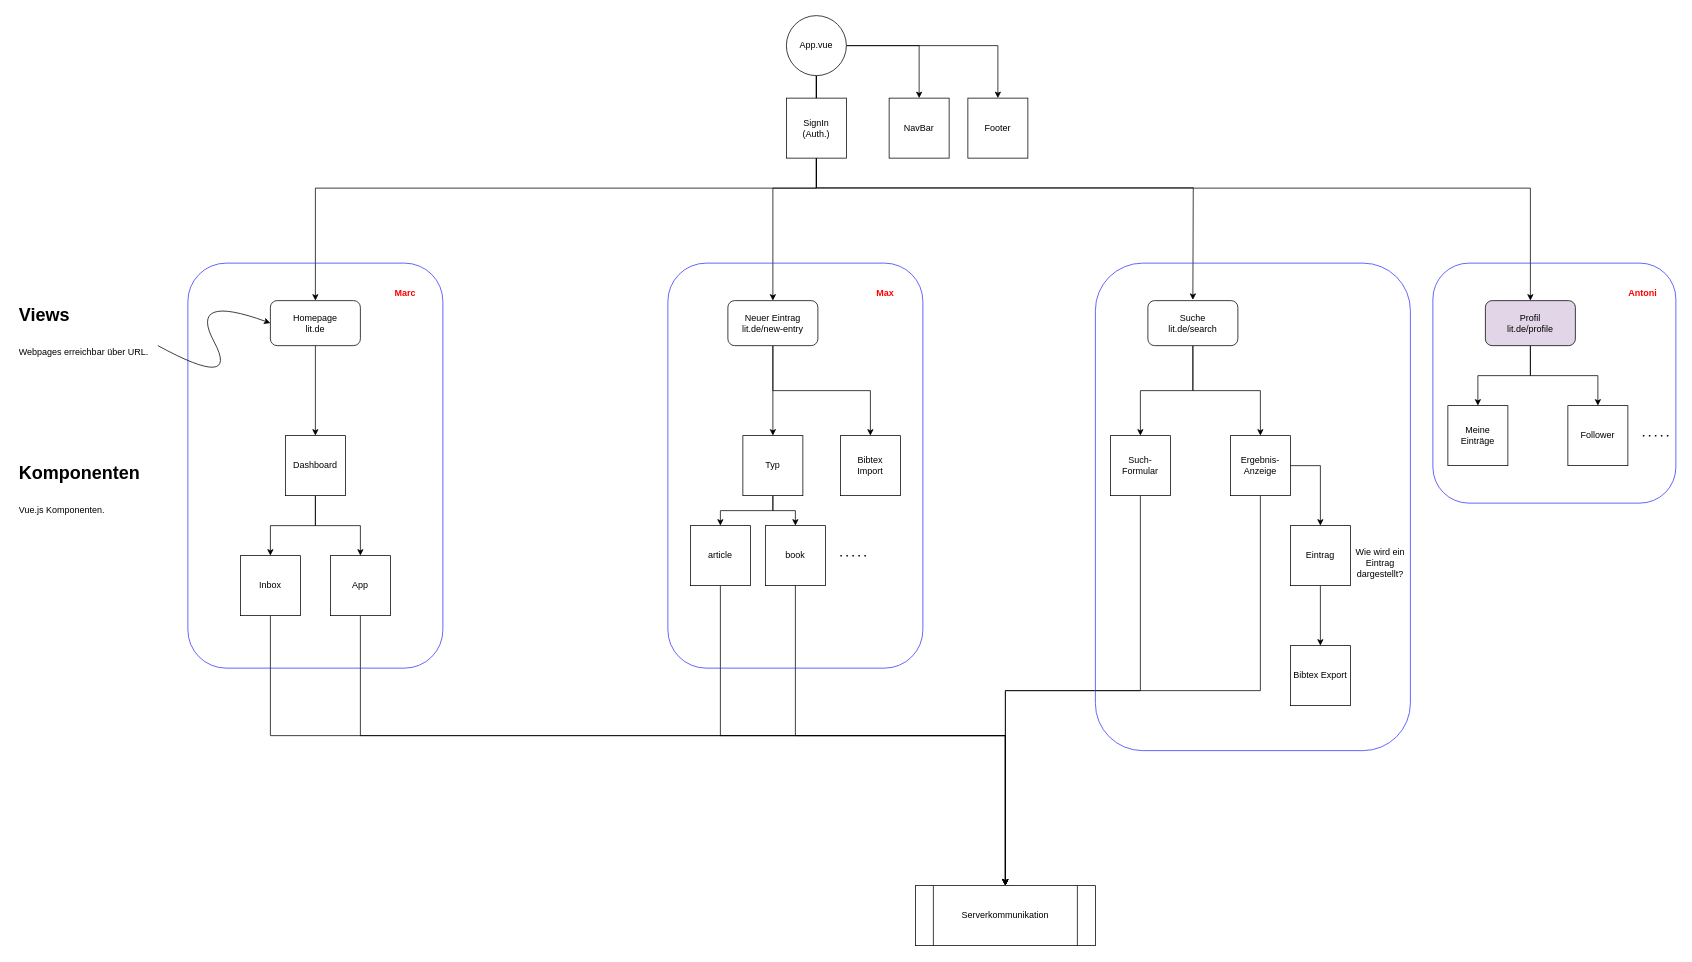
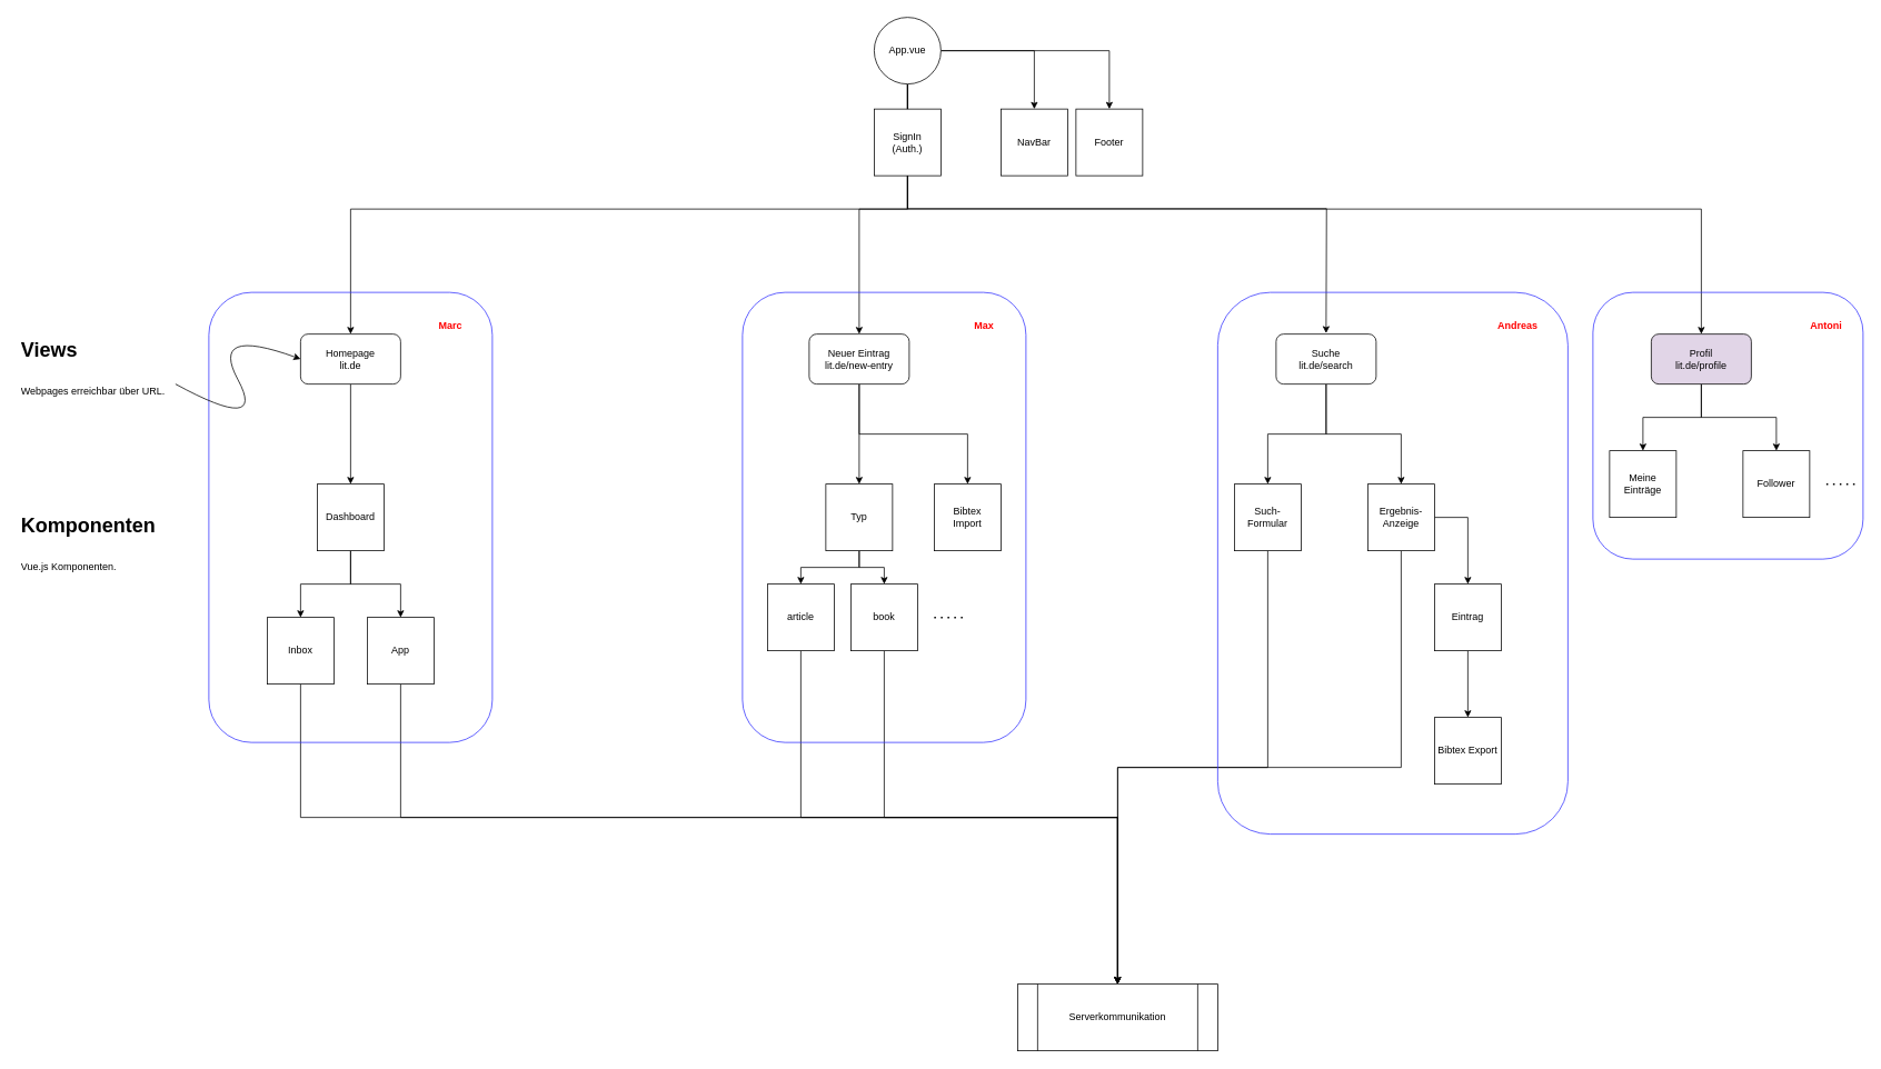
- <mxCell id="26" value="NavBar" style="whiteSpace=wrap;html=1;aspect=fixed;" vertex="1" parent="1"><mxGeometry x="1185" y="130" width="80" height="80" as="geometry" /></mxCell>
+ <mxCell id="26" value="NavBar" style="whiteSpace=wrap;html=1;aspect=fixed;" vertex="1" parent="1"><mxGeometry x="1200" y="130" width="80" height="80" as="geometry" /></mxCell>
+ <mxCell id="60" value="&lt;font color=&quot;#ff0000&quot;&gt;&lt;b&gt;Andreas&lt;/b&gt;&lt;/font&gt;" style="text;html=1;strokeColor=none;fillColor=none;align=center;verticalAlign=middle;whiteSpace=wrap;rounded=0;" vertex="1" parent="1"><mxGeometry x="1800" y="380" width="40" height="20" as="geometry" /></mxCell>
- <mxCell id="48" value="Wie wird ein Eintrag dargestellt?" style="text;html=1;strokeColor=none;fillColor=none;align=center;verticalAlign=middle;whiteSpace=wrap;rounded=0;" vertex="1" parent="1"><mxGeometry x="1800" y="720" width="80" height="60" as="geometry" /></mxCell>
